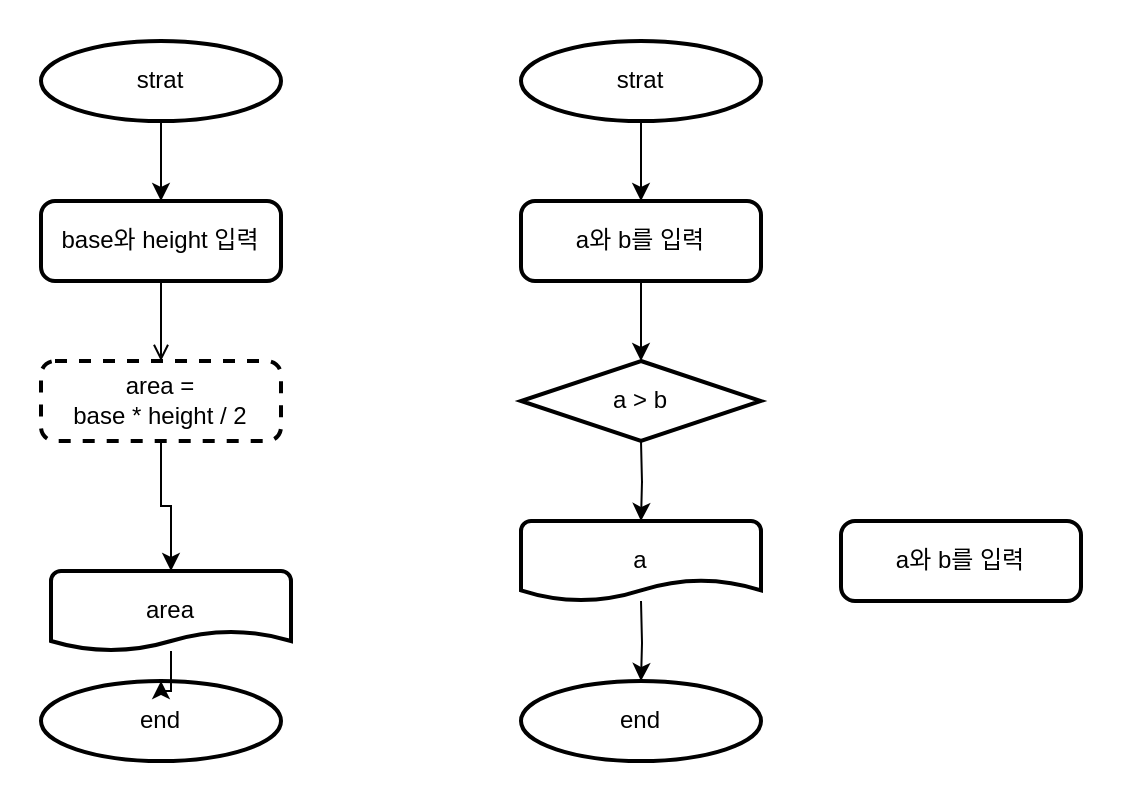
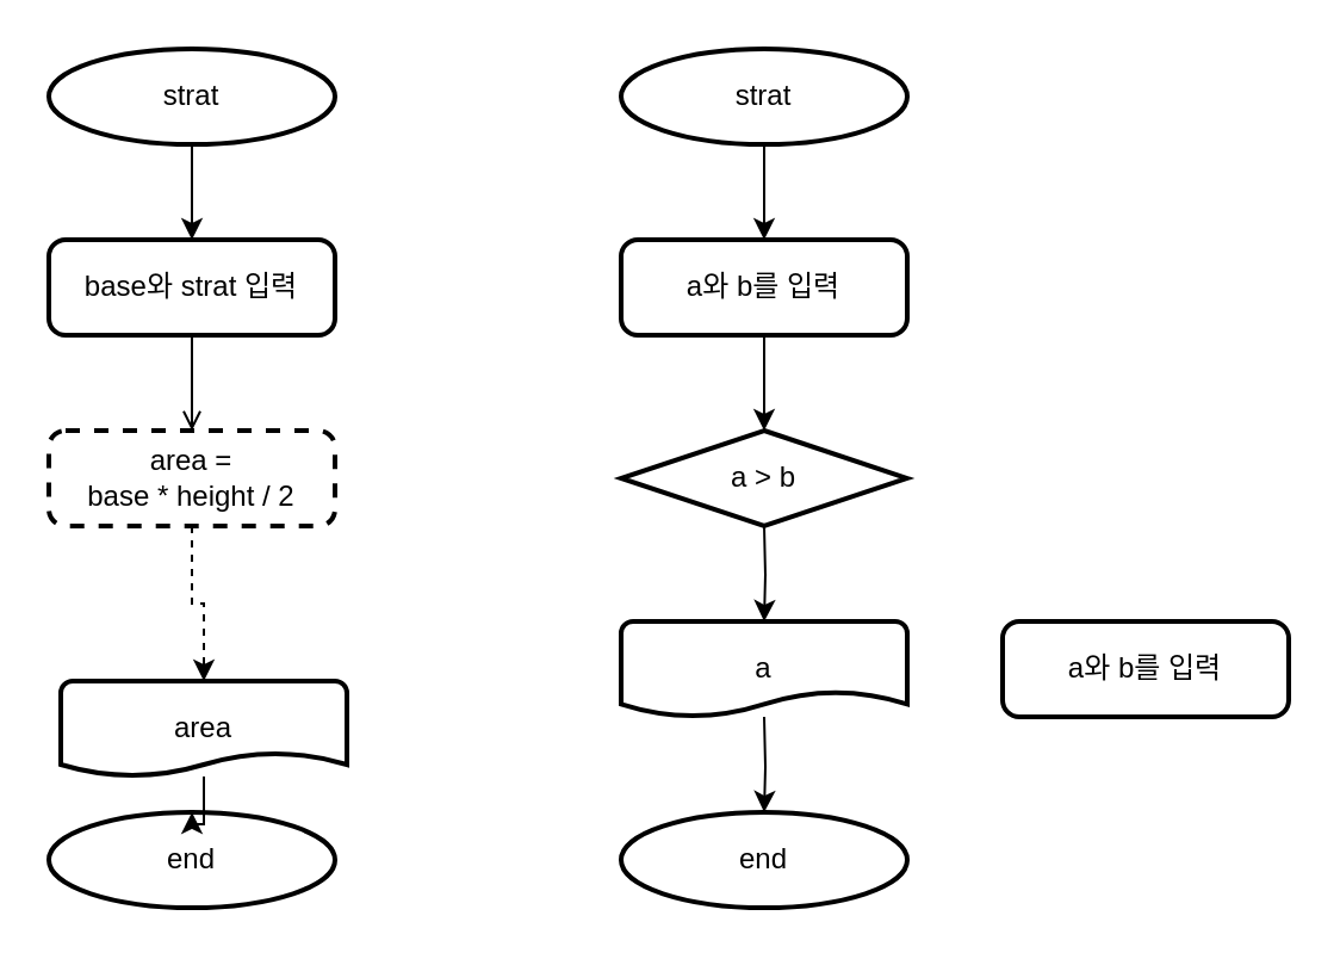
- <mxCell id="6" value="base와 height 입력" style="rounded=1;whiteSpace=wrap;html=1;absoluteArcSize=1;arcSize=14;strokeWidth=2;" vertex="1" parent="1"><mxGeometry x="20" y="100" width="120" height="40" as="geometry" /></mxCell>
+ <mxCell id="6" value="base와 strat 입력" style="rounded=1;whiteSpace=wrap;html=1;absoluteArcSize=1;arcSize=14;strokeWidth=2;" vertex="1" parent="1"><mxGeometry x="20" y="100" width="120" height="40" as="geometry" /></mxCell>
- <mxCell id="7" value="" style="edgeStyle=orthogonalEdgeStyle;rounded=0;orthogonalLoop=1;jettySize=auto;html=1;" edge="1" parent="1" source="8" target="10"><mxGeometry relative="1" as="geometry" /></mxCell>
+ <mxCell id="7" value="" style="edgeStyle=orthogonalEdgeStyle;rounded=0;orthogonalLoop=1;jettySize=auto;html=1;dashed=1;" edge="1" parent="1" source="8" target="10"><mxGeometry relative="1" as="geometry" /></mxCell>
